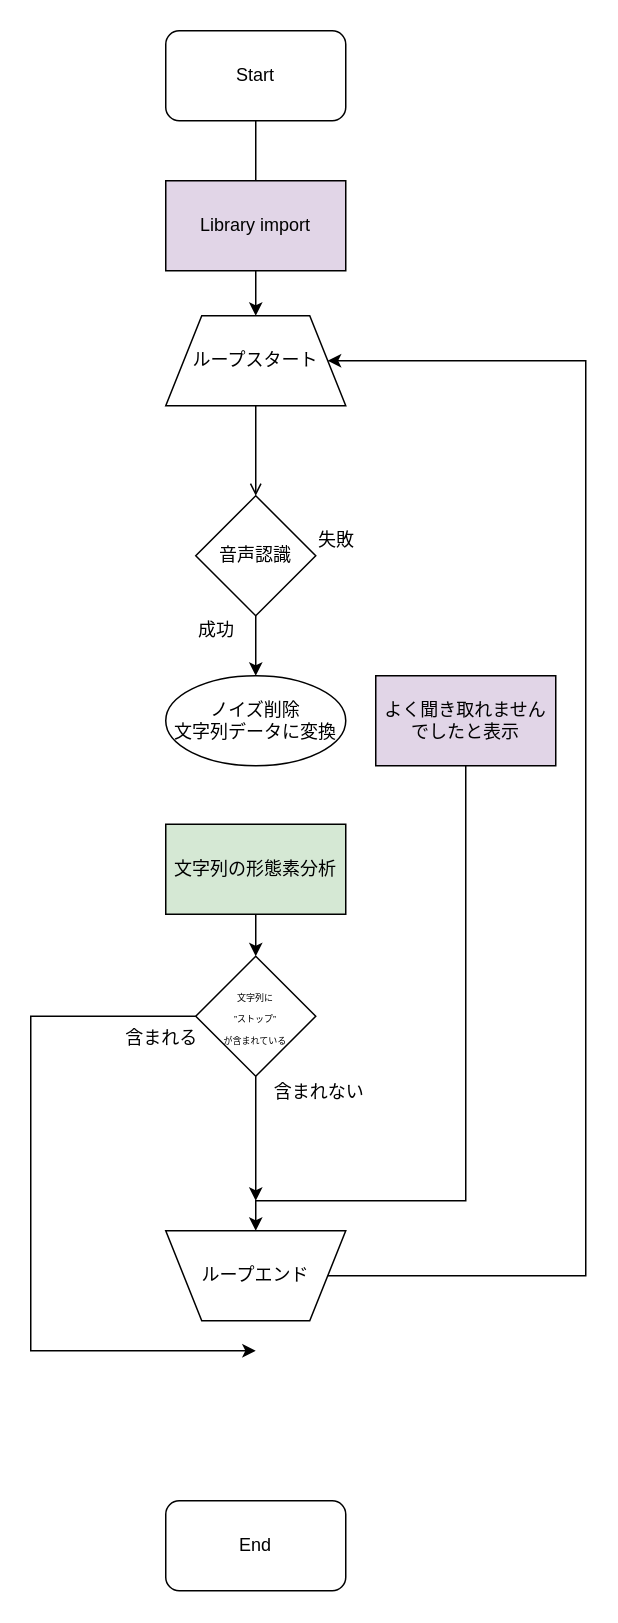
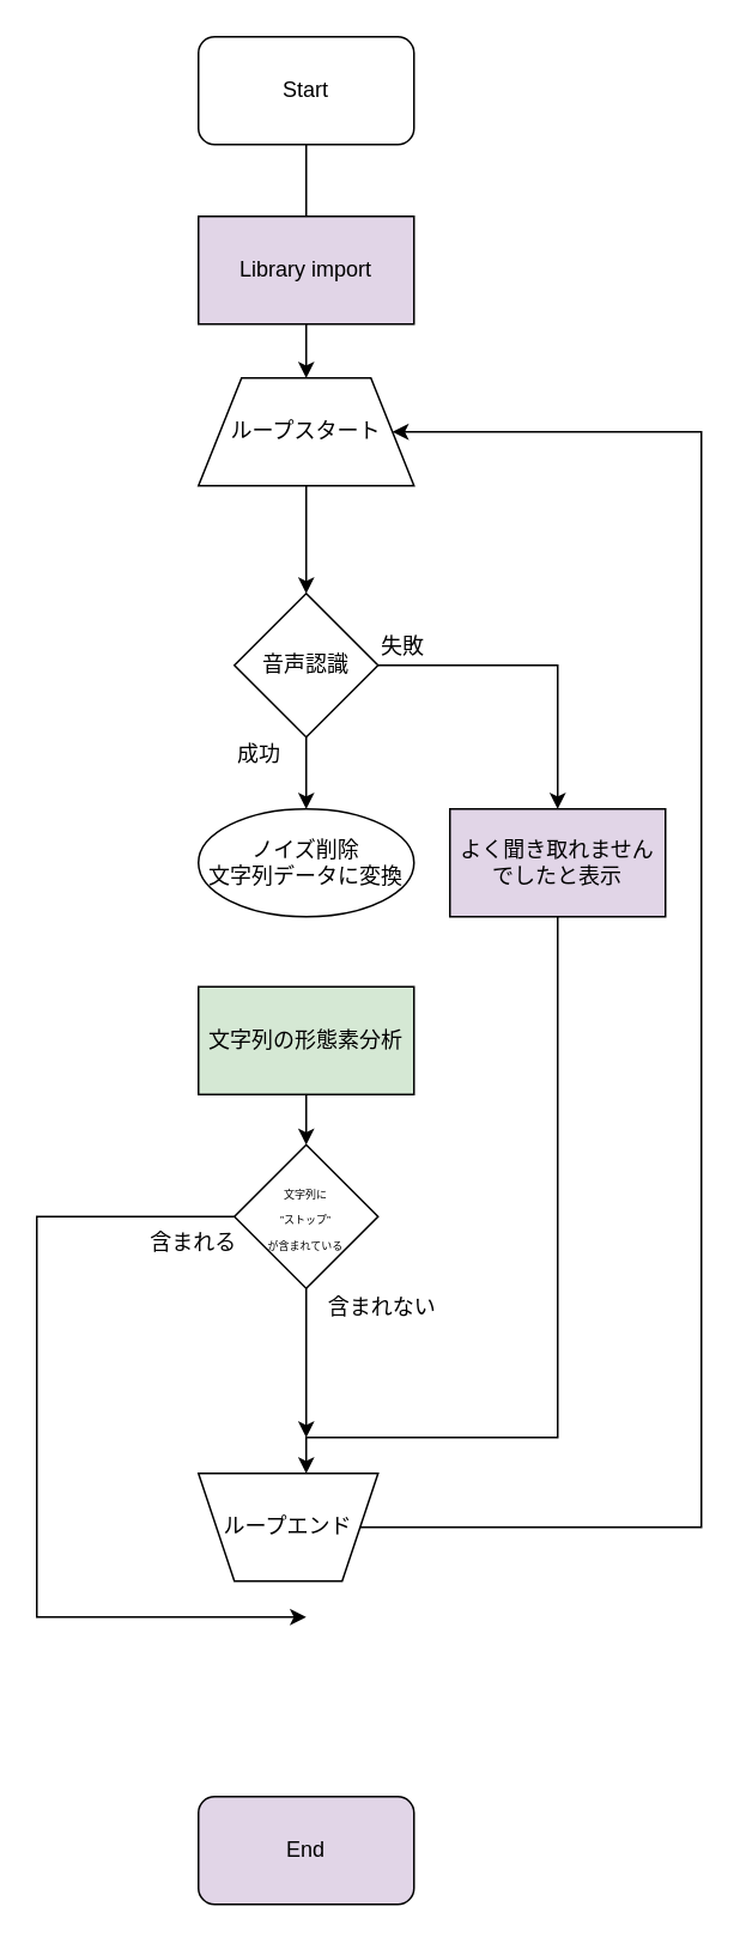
- <mxCell id="14" value="" style="edgeStyle=orthogonalEdgeStyle;rounded=0;orthogonalLoop=1;jettySize=auto;html=1;endArrow=open;" parent="1" source="15" target="4" edge="1"><mxGeometry relative="1" as="geometry" /></mxCell>
+ <mxCell id="14" value="" style="edgeStyle=orthogonalEdgeStyle;rounded=0;orthogonalLoop=1;jettySize=auto;html=1;" parent="1" source="15" target="4" edge="1"><mxGeometry relative="1" as="geometry" /></mxCell>
+ <mxCell id="3" style="edgeStyle=orthogonalEdgeStyle;rounded=0;orthogonalLoop=1;jettySize=auto;html=1;entryX=0.5;entryY=0;entryDx=0;entryDy=0;" parent="1" source="4" target="10" edge="1"><mxGeometry relative="1" as="geometry" /></mxCell>
- <mxCell id="17" value="ループエンド" style="shape=trapezoid;perimeter=trapezoidPerimeter;whiteSpace=wrap;html=1;direction=west;" parent="1" vertex="1"><mxGeometry x="110" y="820" width="120" height="60" as="geometry" /></mxCell>
+ <mxCell id="17" value="ループエンド" style="shape=trapezoid;perimeter=trapezoidPerimeter;whiteSpace=wrap;html=1;direction=west;" parent="1" vertex="1"><mxGeometry x="110" y="820" width="100" height="60" as="geometry" /></mxCell>
- <mxCell id="18" value="End" style="rounded=1;whiteSpace=wrap;html=1;" vertex="1" parent="1"><mxGeometry x="110" y="1000" width="120" height="60" as="geometry" /></mxCell>
+ <mxCell id="18" value="End" style="rounded=1;whiteSpace=wrap;html=1;fillColor=#e1d5e7;" vertex="1" parent="1"><mxGeometry x="110" y="1000" width="120" height="60" as="geometry" /></mxCell>
